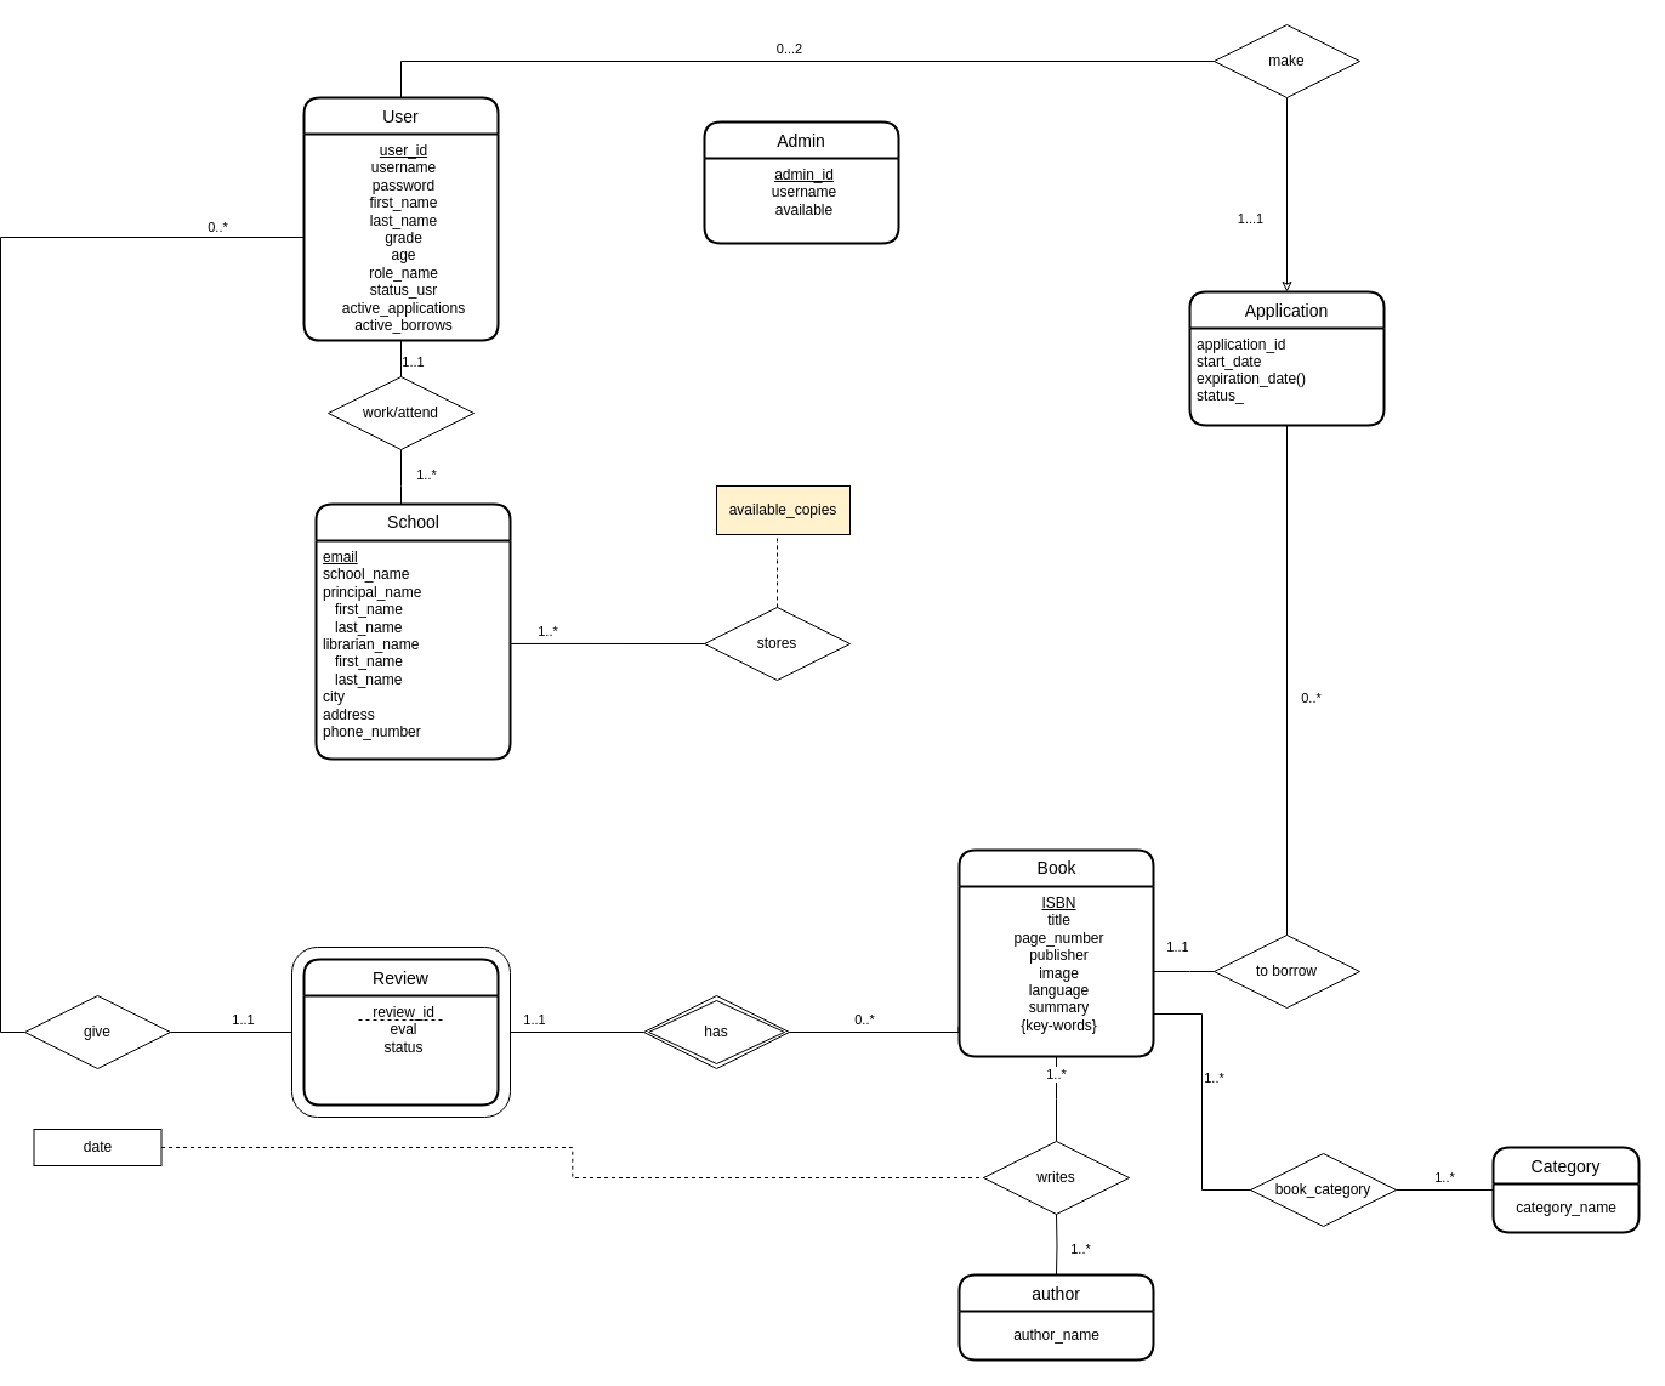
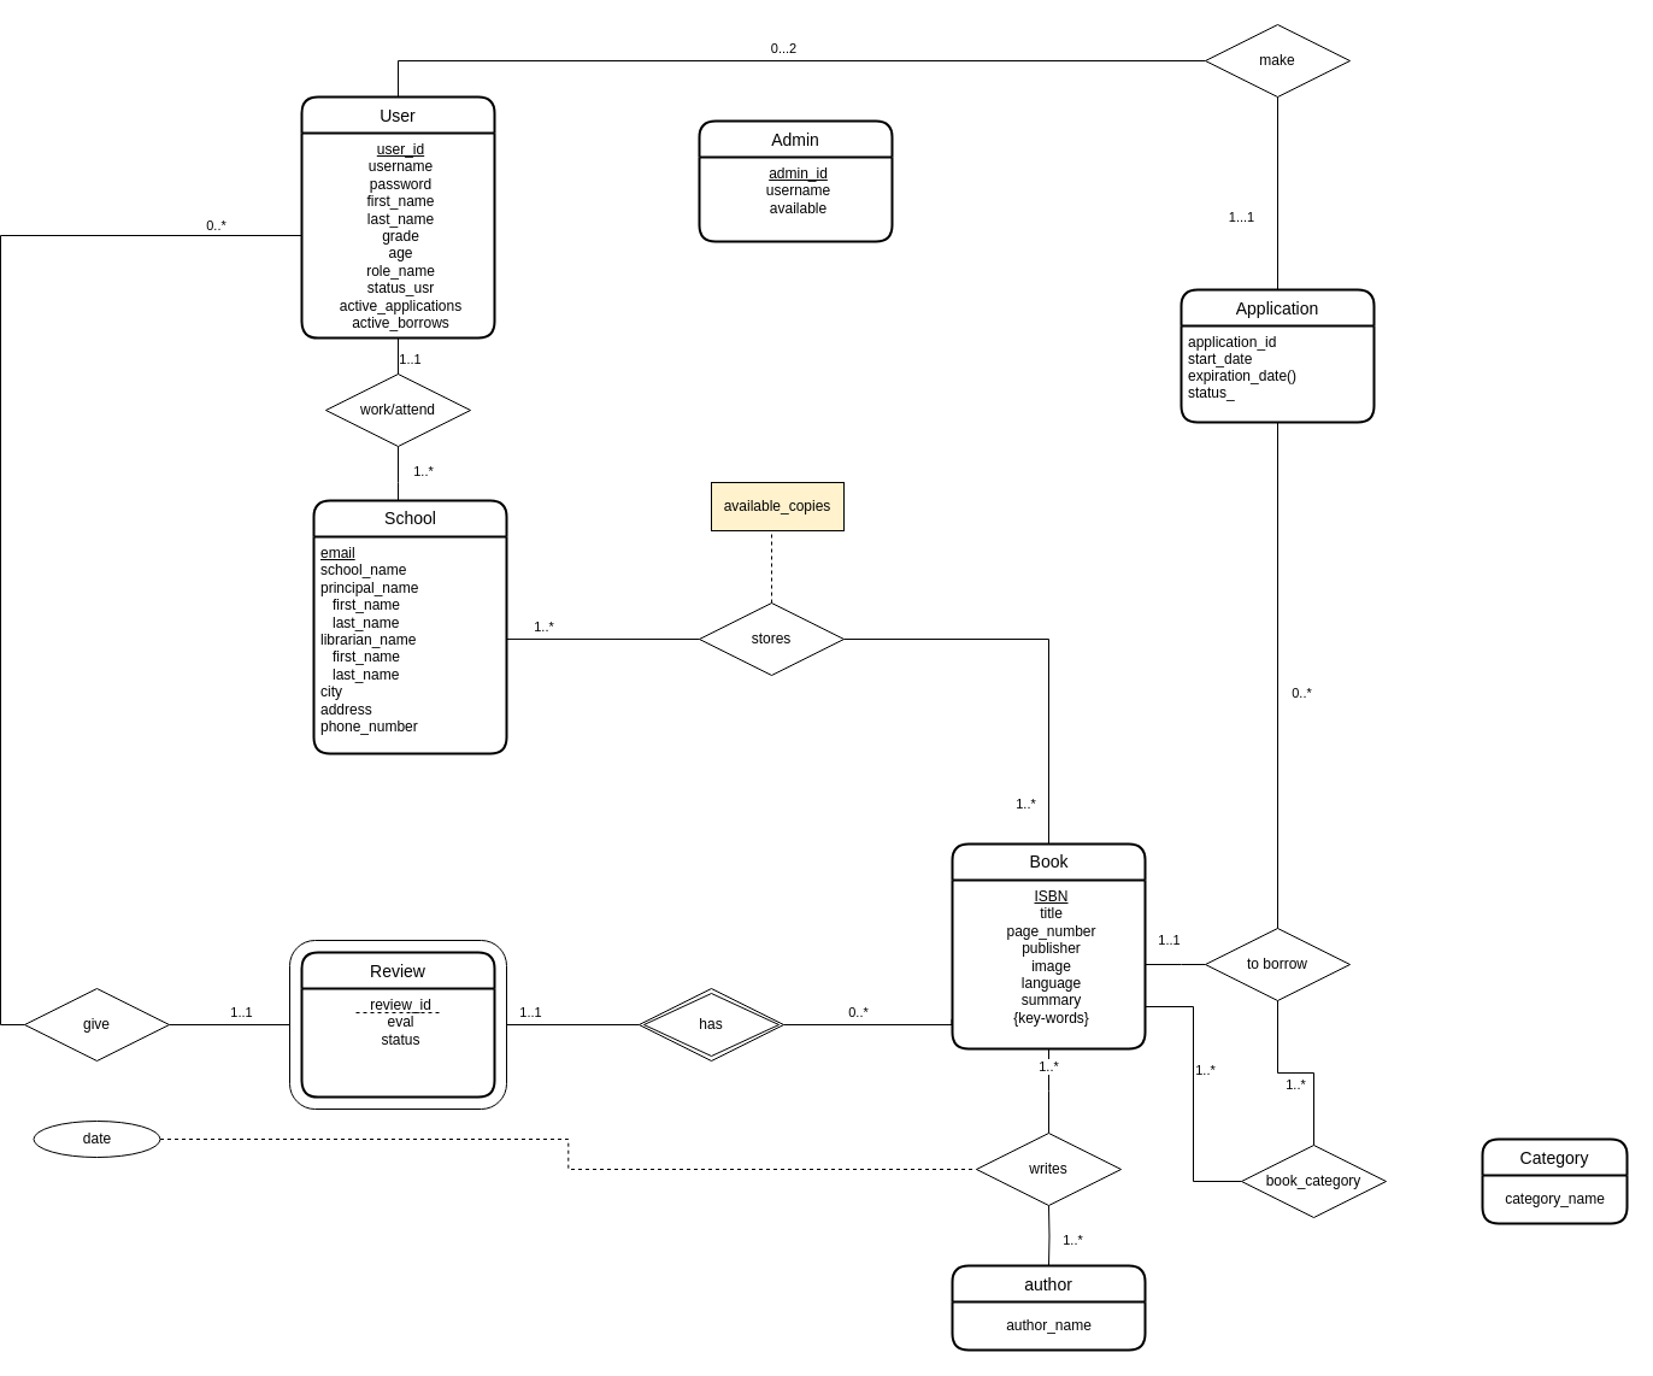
- <mxCell id="35" value="1...1" style="html=1;rounded=0;endArrow=classic;endFill=0;exitX=0.5;exitY=1;exitDx=0;exitDy=0;labelBackgroundColor=none;fontColor=default;entryX=0.5;entryY=0;entryDx=0;entryDy=0;strokeColor=default;" parent="1" source="32" target="39" edge="1"><mxGeometry x="0.25" y="-30" relative="1" as="geometry"><mxPoint x="1100" y="59.91" as="sourcePoint" /><mxPoint x="1280" y="270" as="targetPoint" /><mxPoint as="offset" /></mxGeometry></mxCell>
+ <mxCell id="35" value="1...1" style="html=1;rounded=0;endArrow=none;endFill=0;exitX=0.5;exitY=1;exitDx=0;exitDy=0;labelBackgroundColor=none;fontColor=default;entryX=0.5;entryY=0;entryDx=0;entryDy=0;strokeColor=default;" parent="1" source="32" target="39" edge="1"><mxGeometry x="0.25" y="-30" relative="1" as="geometry"><mxPoint x="1100" y="59.91" as="sourcePoint" /><mxPoint x="1280" y="270" as="targetPoint" /><mxPoint as="offset" /></mxGeometry></mxCell>
+ <mxCell id="20" value="" style="edgeStyle=orthogonalEdgeStyle;rounded=0;orthogonalLoop=1;jettySize=auto;html=1;exitX=1;exitY=0.5;exitDx=0;exitDy=0;endArrow=none;endFill=0;labelBackgroundColor=none;fontColor=default;" parent="1" source="23" target="4" edge="1"><mxGeometry x="-0.041" y="20" relative="1" as="geometry"><mxPoint as="offset" /><Array as="points"><mxPoint x="870" y="530" /></Array></mxGeometry></mxCell>
+ <mxCell id="21" value="1..*" style="edgeLabel;html=1;align=center;verticalAlign=middle;resizable=0;points=[];" parent="20" vertex="1" connectable="0"><mxGeometry x="0.617" y="-3" relative="1" as="geometry"><mxPoint x="-17" y="31" as="offset" /></mxGeometry></mxCell>
- <mxCell id="19" value="date" style="rounded=0;whiteSpace=wrap;html=1;labelBackgroundColor=none;" parent="1" vertex="1"><mxGeometry x="27.5" y="930" width="105" height="30" as="geometry" /></mxCell>
+ <mxCell id="19" value="date" style="ellipse;whiteSpace=wrap;html=1;labelBackgroundColor=none;" parent="1" vertex="1"><mxGeometry x="27.5" y="930" width="105" height="30" as="geometry" /></mxCell>
- <mxCell id="54" value="1..*" style="edgeStyle=orthogonalEdgeStyle;rounded=0;orthogonalLoop=1;jettySize=auto;html=1;entryX=0;entryY=0.5;entryDx=0;entryDy=0;endArrow=none;endFill=0;" edge="1" parent="1" source="55" target="51"><mxGeometry y="10" relative="1" as="geometry"><mxPoint as="offset" /></mxGeometry></mxCell>
+ <mxCell id="54" value="1..*" style="edgeStyle=orthogonalEdgeStyle;rounded=0;orthogonalLoop=1;jettySize=auto;html=1;endArrow=none;endFill=0;" edge="1" parent="1" source="55" target="34"><mxGeometry y="10" relative="1" as="geometry"><mxPoint as="offset" /></mxGeometry></mxCell>
